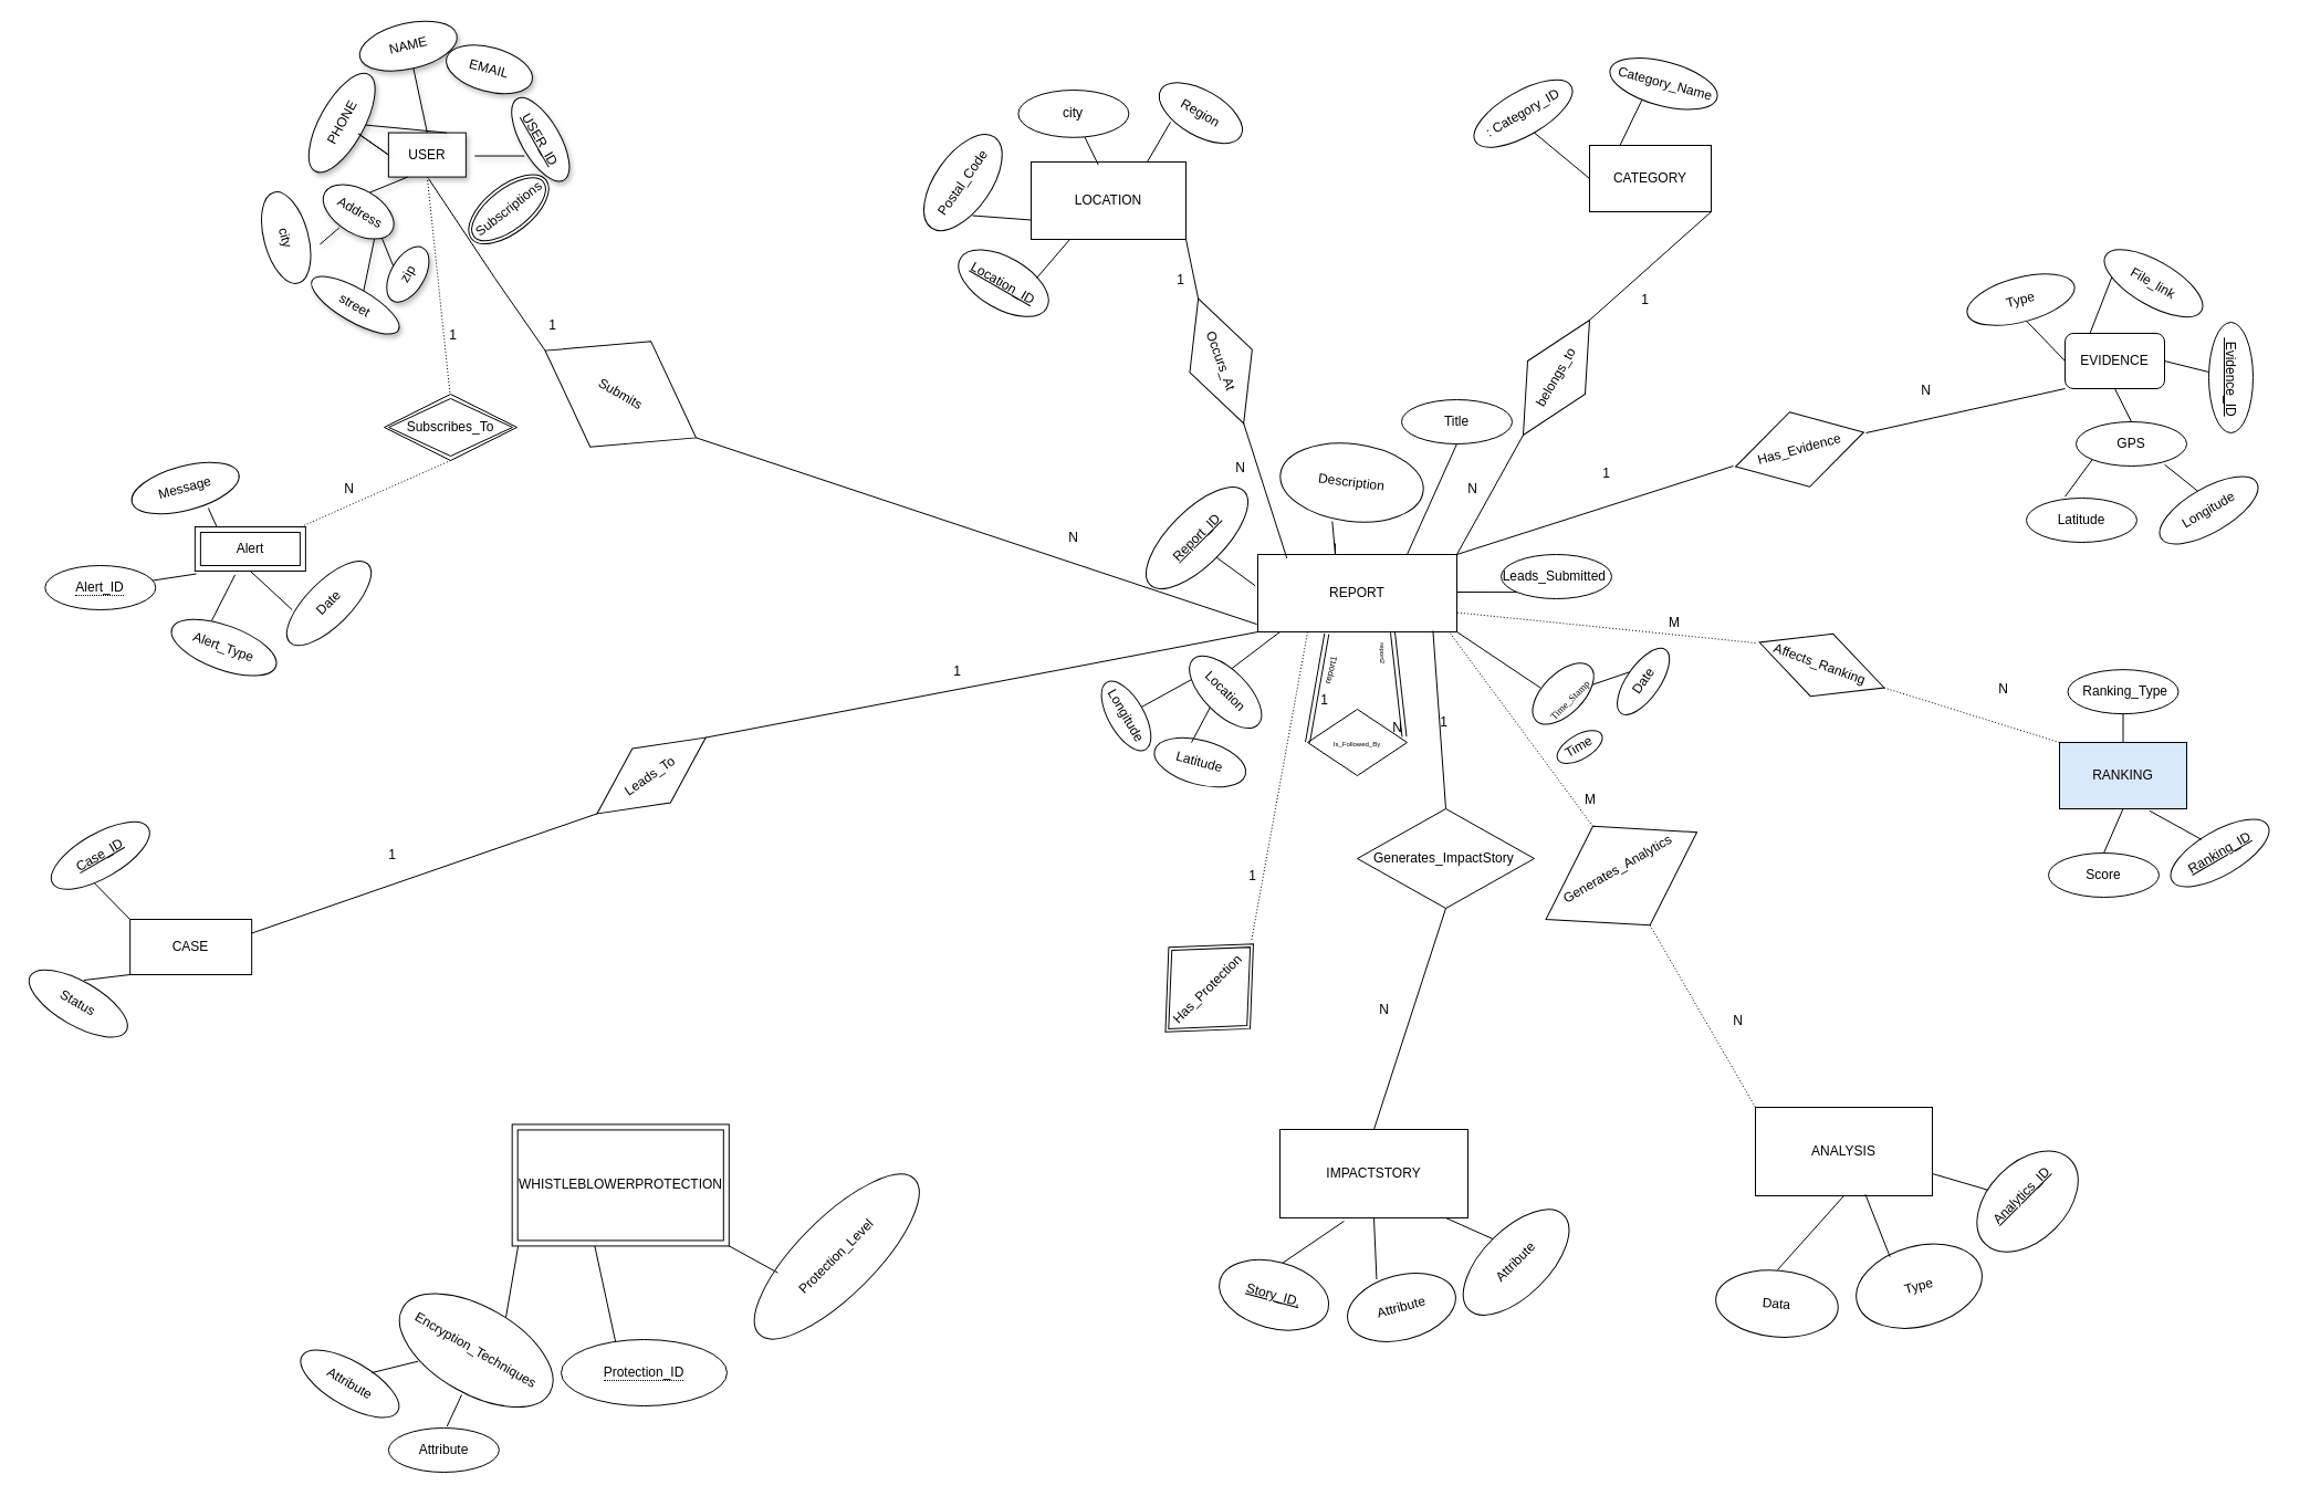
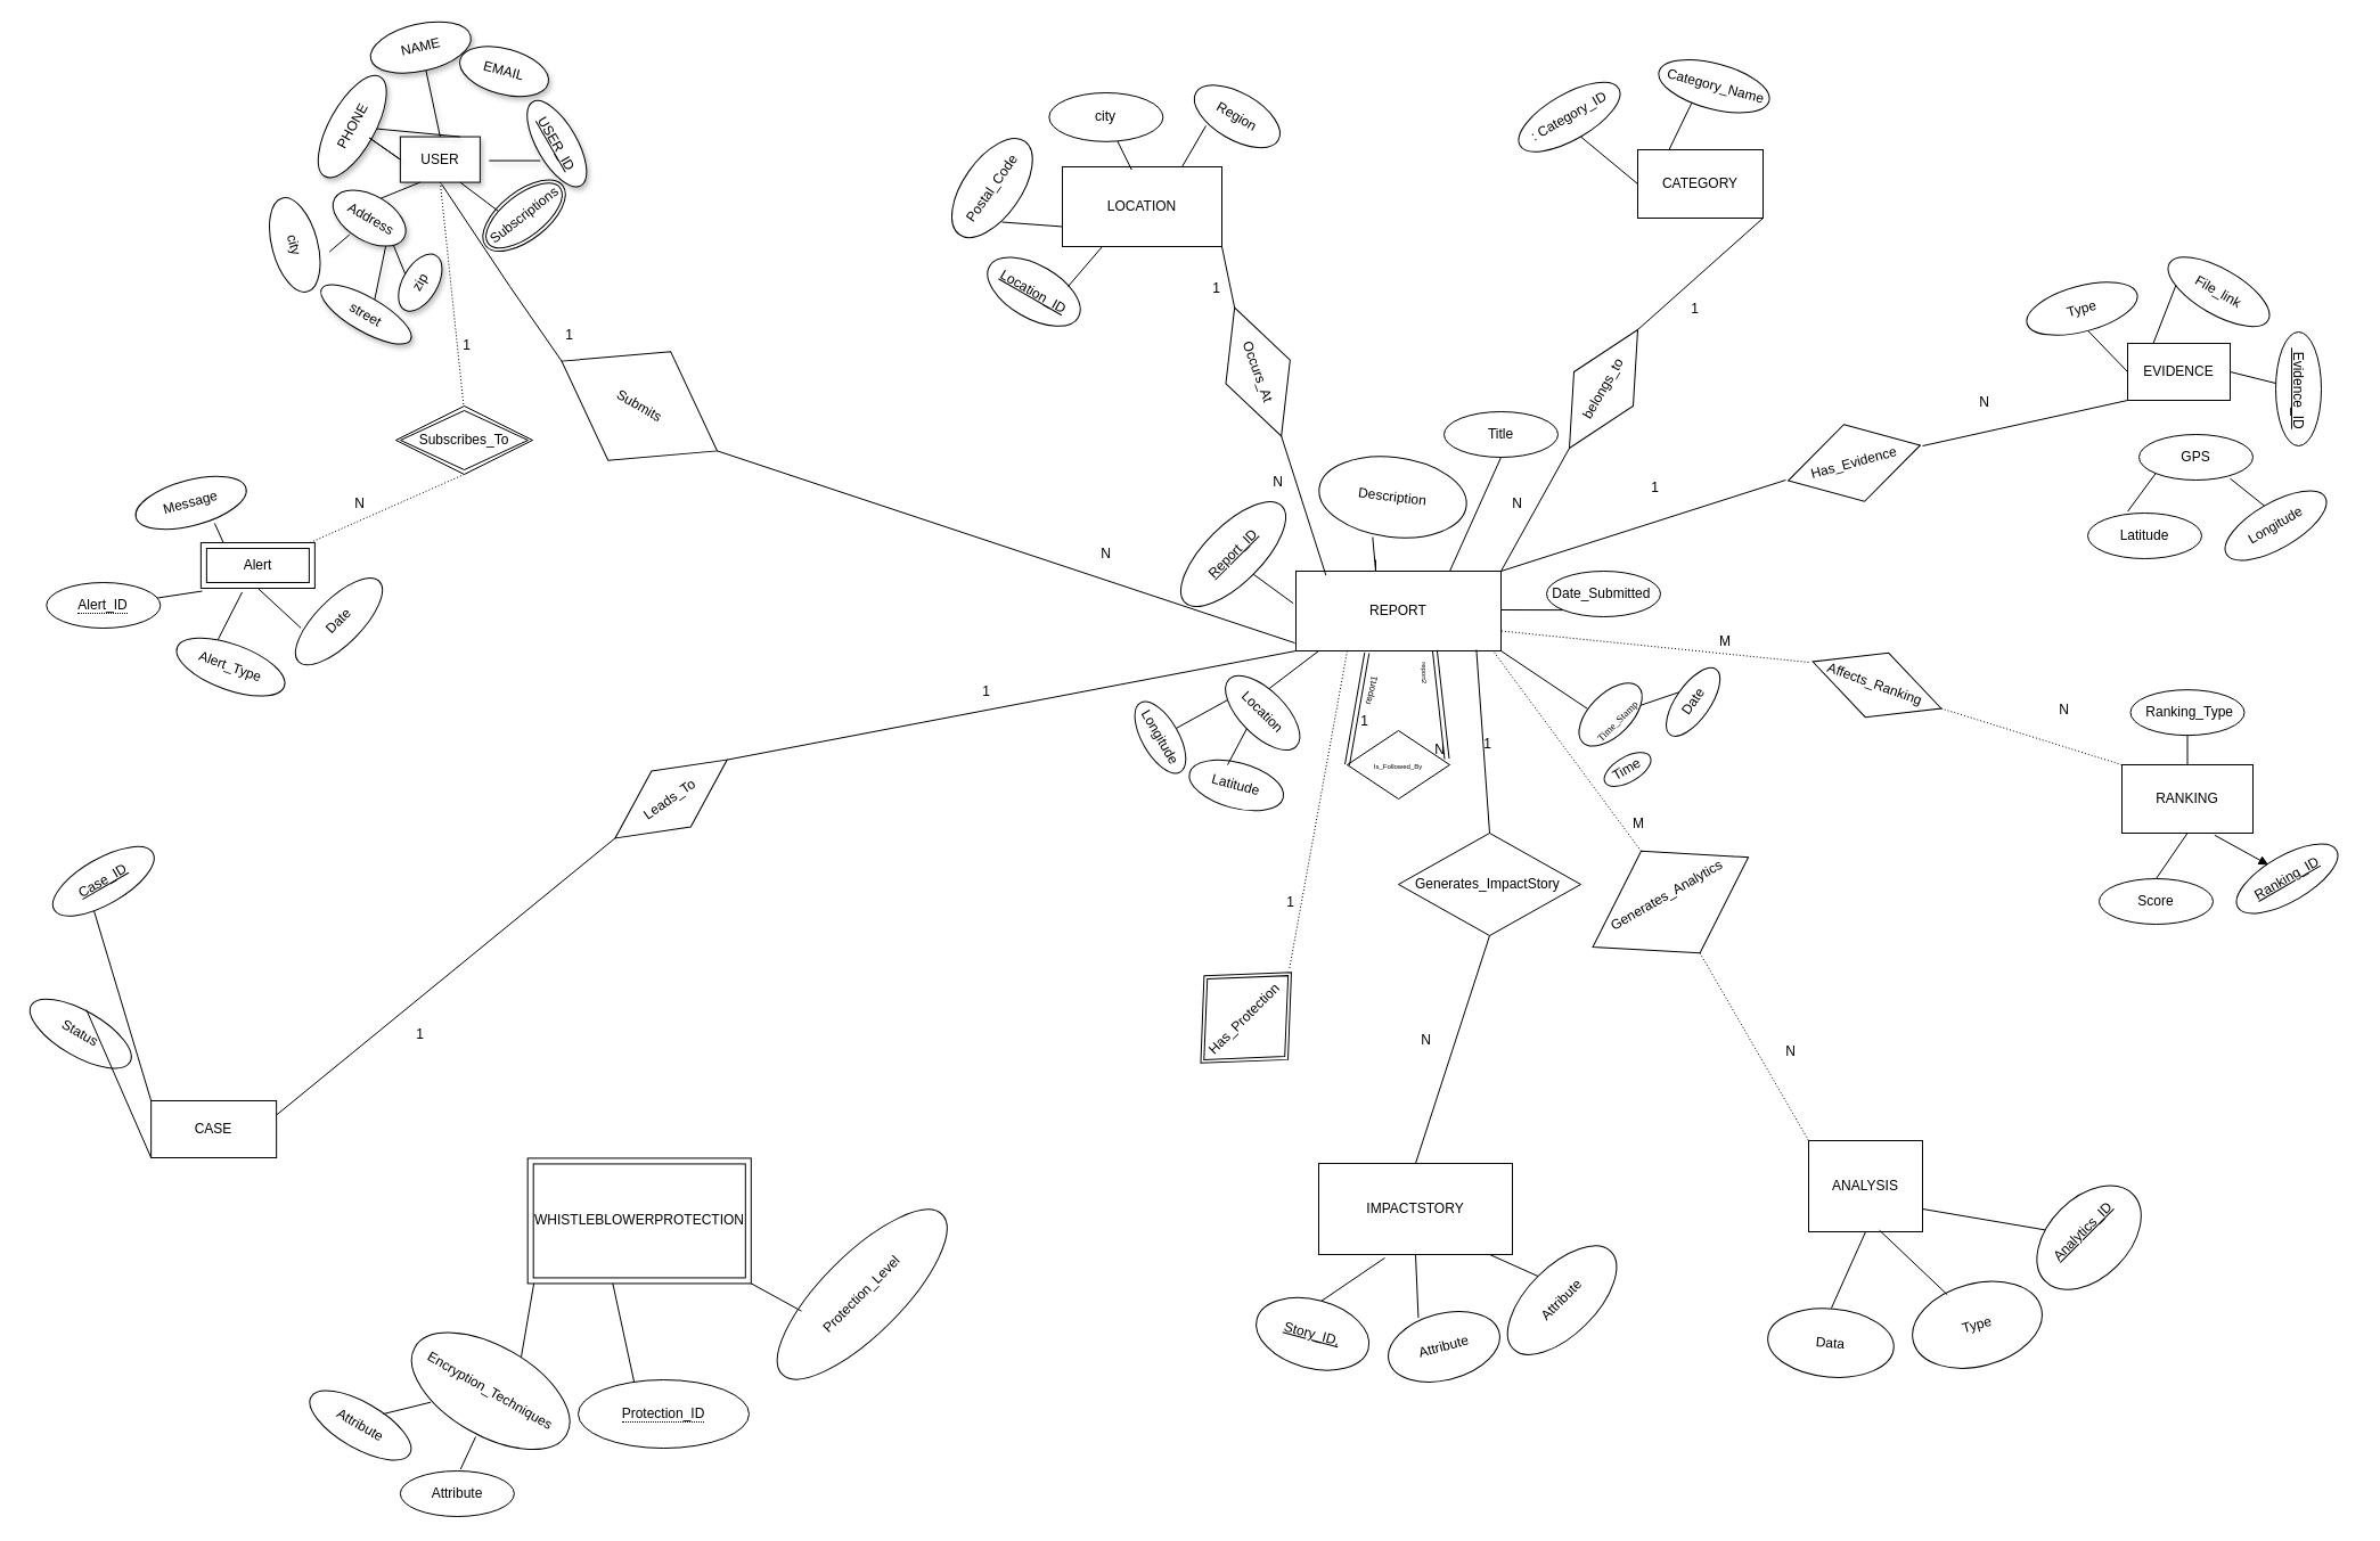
+ <mxCell id="27" value="" style="endArrow=none;html=1;rounded=0;entryX=0.32;entryY=0.098;entryDx=0;entryDy=0;entryPerimeter=0;exitX=0.75;exitY=1;exitDx=0;exitDy=0;" edge="1" parent="1" source="9" target="26"><mxGeometry relative="1" as="geometry"><mxPoint x="383.73" y="159.57" as="sourcePoint" /><mxPoint x="543.73" y="159.57" as="targetPoint" /></mxGeometry></mxCell>
- <mxCell id="5" value="EVIDENCE" style="whiteSpace=wrap;html=1;align=center;rounded=1;" vertex="1" parent="1"><mxGeometry x="1867" y="301" width="90" height="50" as="geometry" /></mxCell>
+ <mxCell id="5" value="EVIDENCE" style="whiteSpace=wrap;html=1;align=center;" vertex="1" parent="1"><mxGeometry x="1867" y="301" width="90" height="50" as="geometry" /></mxCell>
- <mxCell id="67" value="" style="endArrow=none;html=1;rounded=0;exitX=0.5;exitY=1;exitDx=0;exitDy=0;entryX=0.5;entryY=0;entryDx=0;entryDy=0;" edge="1" parent="1" source="5" target="60"><mxGeometry relative="1" as="geometry"><mxPoint x="1852" y="371" as="sourcePoint" /><mxPoint x="2012" y="371" as="targetPoint" /></mxGeometry></mxCell>
- <mxCell id="30" value="Leads_Submitted&amp;nbsp;" style="ellipse;whiteSpace=wrap;html=1;align=center;" vertex="1" parent="1"><mxGeometry x="1357" y="501" width="100" height="40" as="geometry" /></mxCell>
+ <mxCell id="30" value="Date_Submitted&amp;nbsp;" style="ellipse;whiteSpace=wrap;html=1;align=center;" vertex="1" parent="1"><mxGeometry x="1357" y="501" width="100" height="40" as="geometry" /></mxCell>
- <mxCell id="6" value="RANKING" style="whiteSpace=wrap;html=1;align=center;fillColor=#dae8fc;" vertex="1" parent="1"><mxGeometry x="1862" y="671" width="115" height="60" as="geometry" /></mxCell>
+ <mxCell id="6" value="RANKING" style="whiteSpace=wrap;html=1;align=center;" vertex="1" parent="1"><mxGeometry x="1862" y="671" width="115" height="60" as="geometry" /></mxCell>
- <mxCell id="73" value="" style="endArrow=none;html=1;rounded=0;exitX=0.707;exitY=1.029;exitDx=0;exitDy=0;exitPerimeter=0;entryX=0.418;entryY=0.031;entryDx=0;entryDy=0;entryPerimeter=0;" edge="1" parent="1" source="6" target="71"><mxGeometry relative="1" as="geometry"><mxPoint x="1947" y="751" as="sourcePoint" /><mxPoint x="2107" y="751" as="targetPoint" /></mxGeometry></mxCell>
+ <mxCell id="73" value="" style="endArrow=block;html=1;rounded=0;exitX=0.707;exitY=1.029;exitDx=0;exitDy=0;exitPerimeter=0;entryX=0.418;entryY=0.031;entryDx=0;entryDy=0;entryPerimeter=0;" edge="1" parent="1" source="6" target="71"><mxGeometry relative="1" as="geometry"><mxPoint x="1947" y="751" as="sourcePoint" /><mxPoint x="2107" y="751" as="targetPoint" /></mxGeometry></mxCell>
- <mxCell id="70" value="Score" style="ellipse;whiteSpace=wrap;html=1;align=center;" vertex="1" parent="1"><mxGeometry x="1852" y="771" width="100" height="40" as="geometry" /></mxCell>
+ <mxCell id="70" value="Score" style="ellipse;whiteSpace=wrap;html=1;align=center;" vertex="1" parent="1"><mxGeometry x="1842" y="771" width="100" height="40" as="geometry" /></mxCell>
- <mxCell id="76" value="CASE" style="whiteSpace=wrap;html=1;align=center;" vertex="1" parent="1"><mxGeometry x="117.141" y="831.001" width="110" height="50" as="geometry" /></mxCell>
+ <mxCell id="76" value="CASE" style="whiteSpace=wrap;html=1;align=center;" vertex="1" parent="1"><mxGeometry x="132.141" y="966.001" width="110" height="50" as="geometry" /></mxCell>
- <mxCell id="7" value="ANALYSIS" style="whiteSpace=wrap;html=1;align=center;" vertex="1" parent="1"><mxGeometry x="1587" y="1001" width="160" height="80" as="geometry" /></mxCell>
+ <mxCell id="7" value="ANALYSIS" style="whiteSpace=wrap;html=1;align=center;" vertex="1" parent="1"><mxGeometry x="1587" y="1001" width="100" height="80" as="geometry" /></mxCell>
